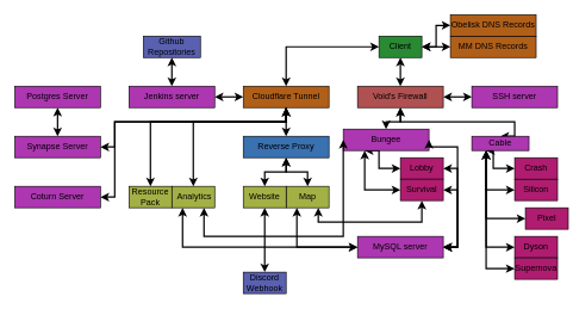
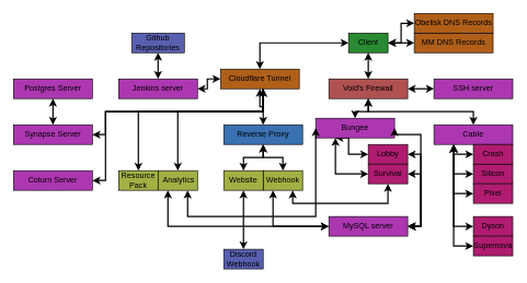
- <mxCell id="13" value="Cloudflare Tunnel" style="rounded=0;whiteSpace=wrap;html=1;fillColor=#B05F19;" parent="1" vertex="1"><mxGeometry x="340" y="120" width="120" height="30" as="geometry" /></mxCell>
+ <mxCell id="13" value="Cloudflare Tunnel" style="rounded=0;whiteSpace=wrap;html=1;fillColor=#B05F19;" parent="1" vertex="1"><mxGeometry x="335" y="105" width="120" height="30" as="geometry" /></mxCell>
- <mxCell id="39" value="Cable" style="rounded=0;whiteSpace=wrap;html=1;fillColor=#AC37B0;fontStyle=0" parent="1" vertex="1"><mxGeometry x="660" y="190" width="80" height="20" as="geometry" /></mxCell>
+ <mxCell id="39" value="Cable" style="rounded=0;whiteSpace=wrap;html=1;fillColor=#AC37B0;fontStyle=0" parent="1" vertex="1"><mxGeometry x="660" y="190" width="120" height="30" as="geometry" /></mxCell>
- <mxCell id="21" value="Map" style="rounded=0;whiteSpace=wrap;html=1;fillColor=#A2B045;fontStyle=0" parent="1" vertex="1"><mxGeometry x="400" y="260" width="60" height="30" as="geometry" /></mxCell>
+ <mxCell id="21" value="Webhook" style="rounded=0;whiteSpace=wrap;html=1;fillColor=#A2B045;fontStyle=0" parent="1" vertex="1"><mxGeometry x="400" y="260" width="60" height="30" as="geometry" /></mxCell>
- <mxCell id="42" value="Pixel" style="rounded=0;whiteSpace=wrap;html=1;fillColor=#B01C70;fontStyle=0" parent="1" vertex="1"><mxGeometry x="735" y="290" width="60" height="30" as="geometry" /></mxCell>
+ <mxCell id="42" value="Pixel" style="rounded=0;whiteSpace=wrap;html=1;fillColor=#B01C70;fontStyle=0" parent="1" vertex="1"><mxGeometry x="720" y="280" width="60" height="30" as="geometry" /></mxCell>
